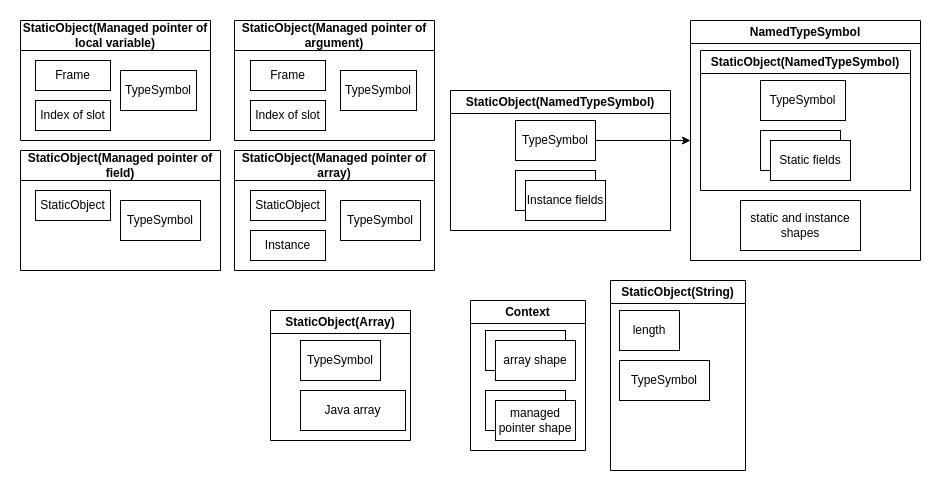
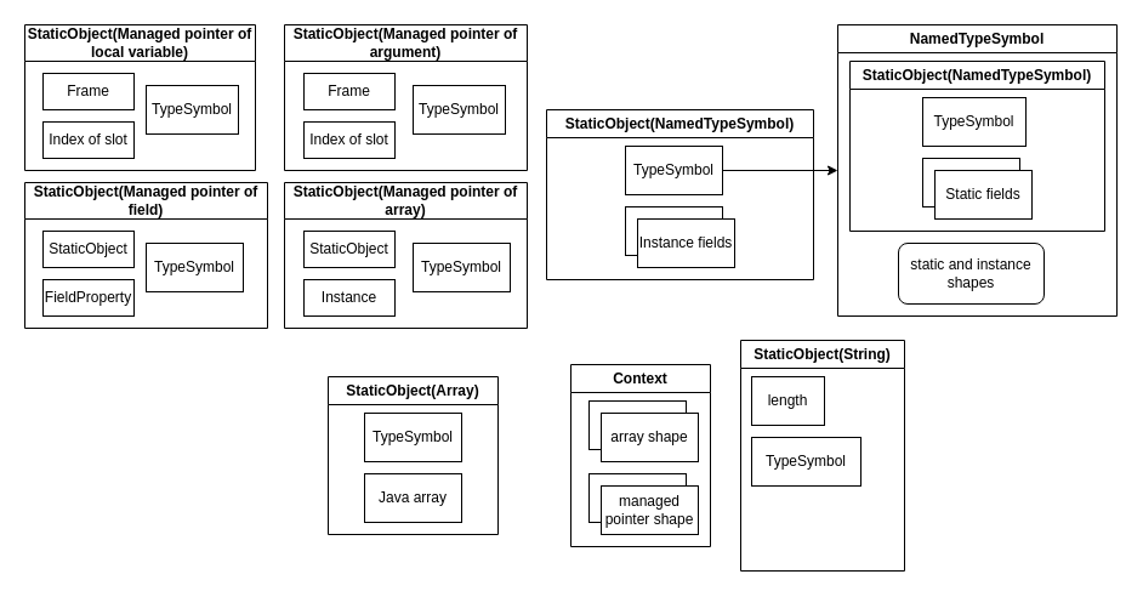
- <mxCell id="10" value="static and instance shapes" style="rounded=0;whiteSpace=wrap;html=1;" vertex="1" parent="5"><mxGeometry x="50" y="180" width="120" height="50" as="geometry" /></mxCell>
+ <mxCell id="10" value="static and instance shapes" style="whiteSpace=wrap;html=1;rounded=1;" vertex="1" parent="5"><mxGeometry x="50" y="180" width="120" height="50" as="geometry" /></mxCell>
+ <mxCell id="26" value="FieldProperty" style="rounded=0;whiteSpace=wrap;html=1;" vertex="1" parent="24"><mxGeometry x="15" y="80" width="75" height="30" as="geometry" /></mxCell>
- <mxCell id="4" value="Java array" style="rounded=0;whiteSpace=wrap;html=1;" vertex="1" parent="2"><mxGeometry x="30" y="80" width="105" height="40" as="geometry" /></mxCell>
+ <mxCell id="4" value="Java array" style="rounded=0;whiteSpace=wrap;html=1;" vertex="1" parent="2"><mxGeometry x="30" y="80" width="80" height="40" as="geometry" /></mxCell>
